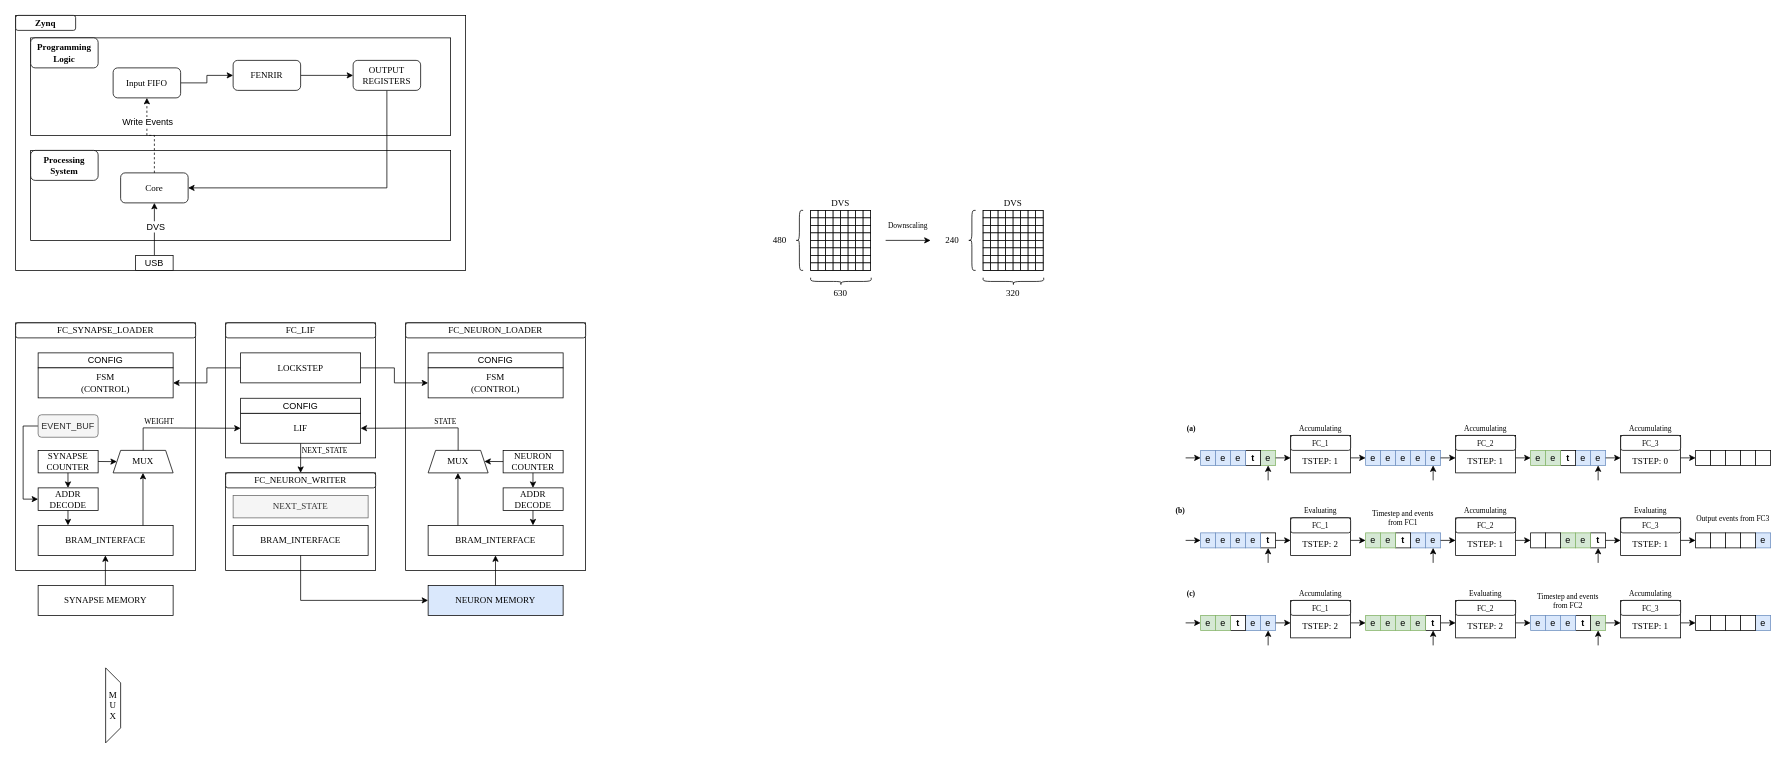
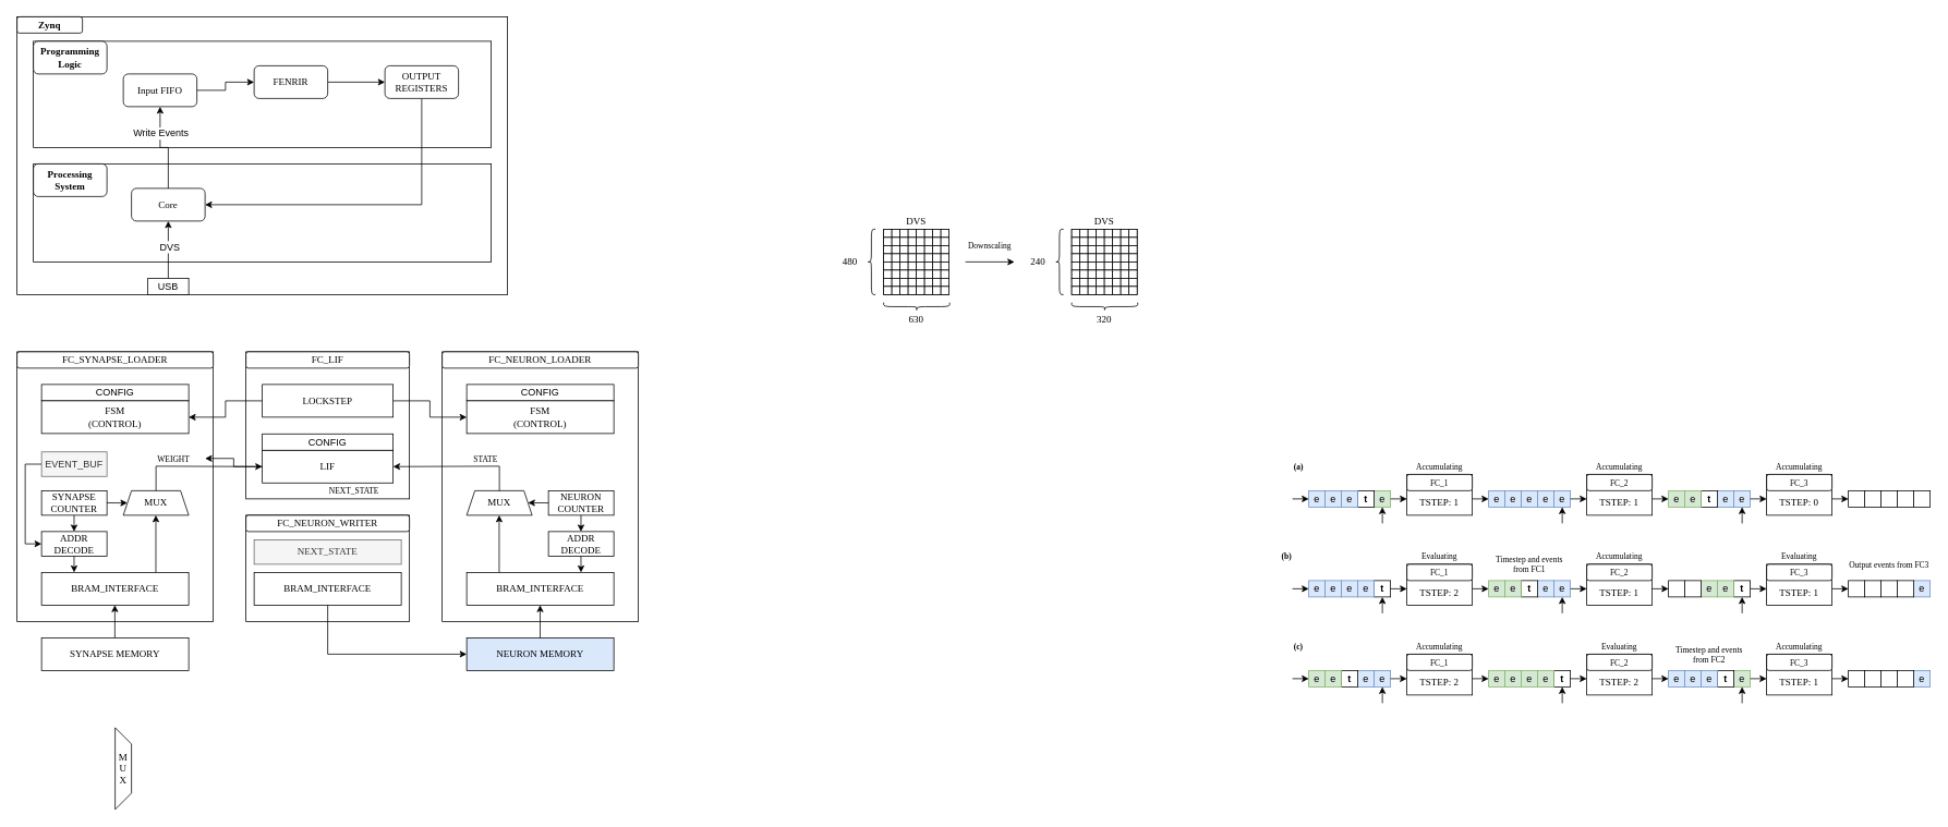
- <mxCell id="78" style="edgeStyle=orthogonalEdgeStyle;rounded=0;orthogonalLoop=1;jettySize=auto;html=1;entryX=0.5;entryY=1;entryDx=0;entryDy=0;fontFamily=Helvetica;fontSize=12;fontColor=default;dashed=1;" parent="1" source="80" target="82" edge="1"><mxGeometry relative="1" as="geometry" /></mxCell>
+ <mxCell id="78" style="edgeStyle=orthogonalEdgeStyle;rounded=0;orthogonalLoop=1;jettySize=auto;html=1;entryX=0.5;entryY=1;entryDx=0;entryDy=0;fontFamily=Helvetica;fontSize=12;fontColor=default;" parent="1" source="80" target="82" edge="1"><mxGeometry relative="1" as="geometry" /></mxCell>
- <mxCell id="12" value="EVENT_BUF" style="whiteSpace=wrap;html=1;fillColor=#f5f5f5;fontColor=#333333;strokeColor=#666666;rounded=1;" parent="1" vertex="1"><mxGeometry x="50" y="552.5" width="80" height="30" as="geometry" /></mxCell>
+ <mxCell id="12" value="EVENT_BUF" style="rounded=0;whiteSpace=wrap;html=1;fillColor=#f5f5f5;fontColor=#333333;strokeColor=#666666;" parent="1" vertex="1"><mxGeometry x="50" y="552.5" width="80" height="30" as="geometry" /></mxCell>
- <mxCell id="49" style="edgeStyle=orthogonalEdgeStyle;rounded=0;orthogonalLoop=1;jettySize=auto;html=1;entryX=0.5;entryY=0;entryDx=0;entryDy=0;fontFamily=Helvetica;fontSize=12;fontColor=default;" parent="1" source="50" target="55" edge="1"><mxGeometry relative="1" as="geometry" /></mxCell>
+ <mxCell id="49" style="edgeStyle=orthogonalEdgeStyle;rounded=0;orthogonalLoop=1;jettySize=auto;html=1;fontFamily=Helvetica;fontSize=12;fontColor=default;" parent="1" source="50" target="61" edge="1"><mxGeometry relative="1" as="geometry" /></mxCell>
